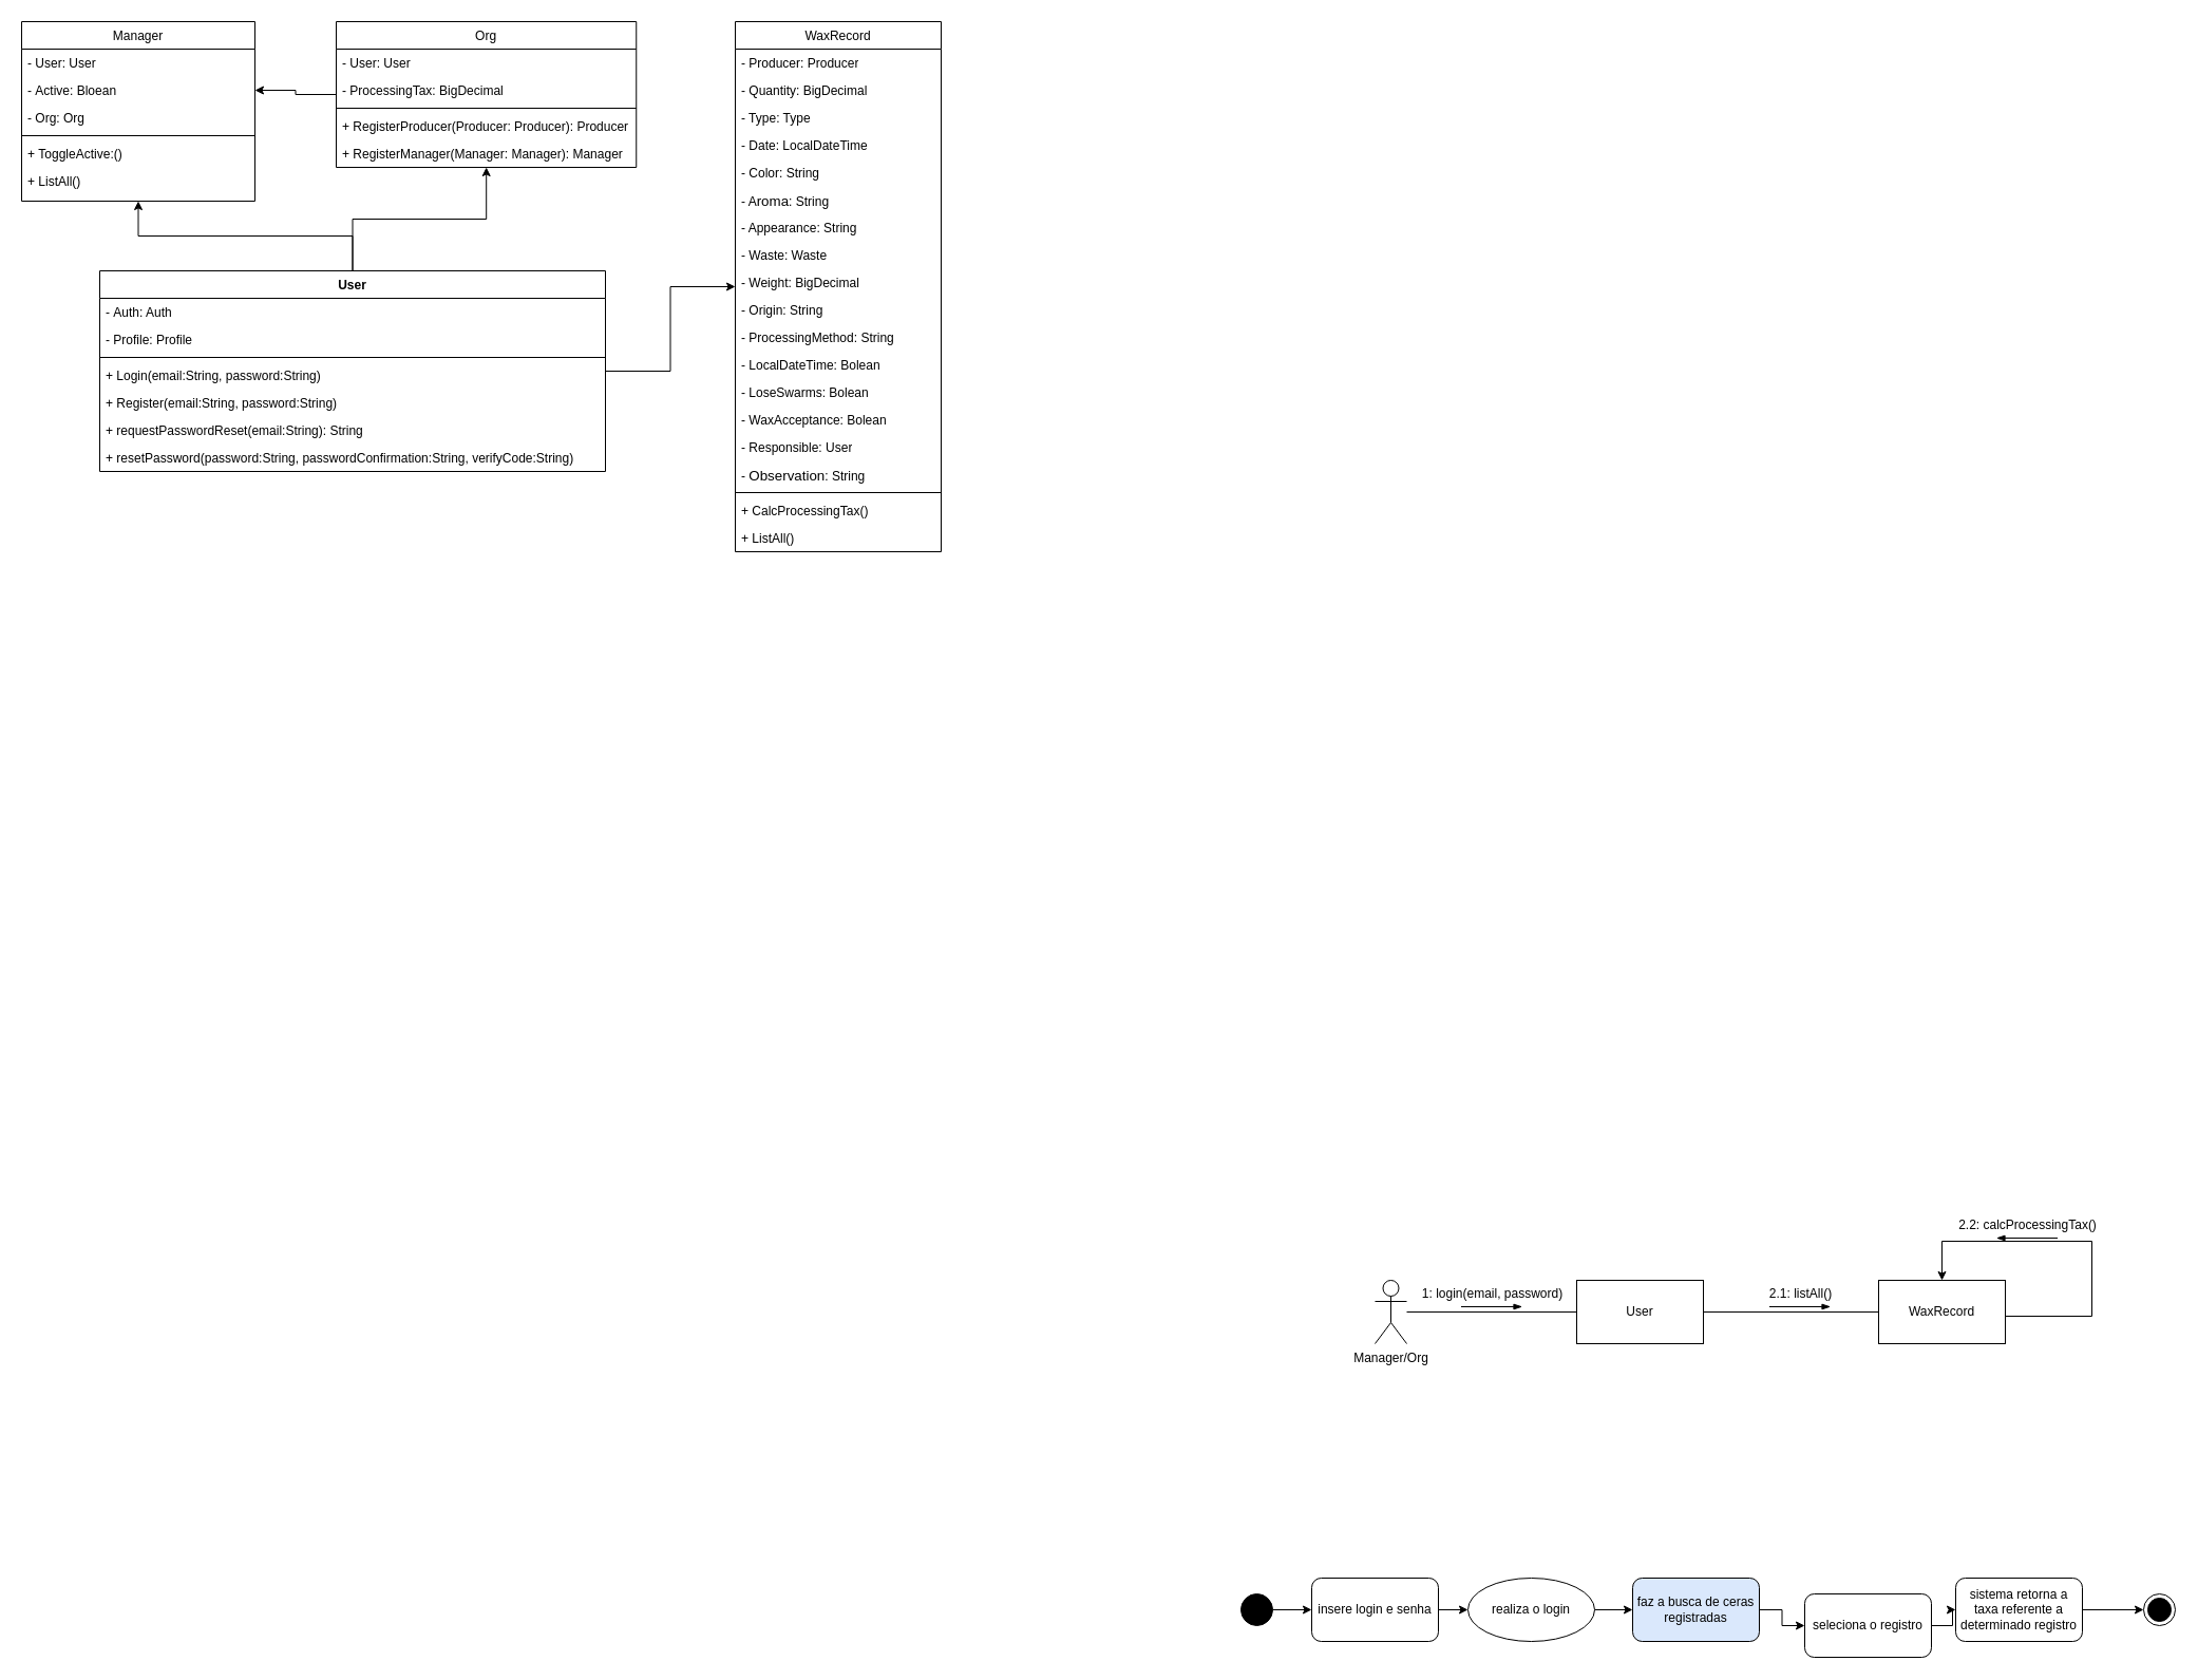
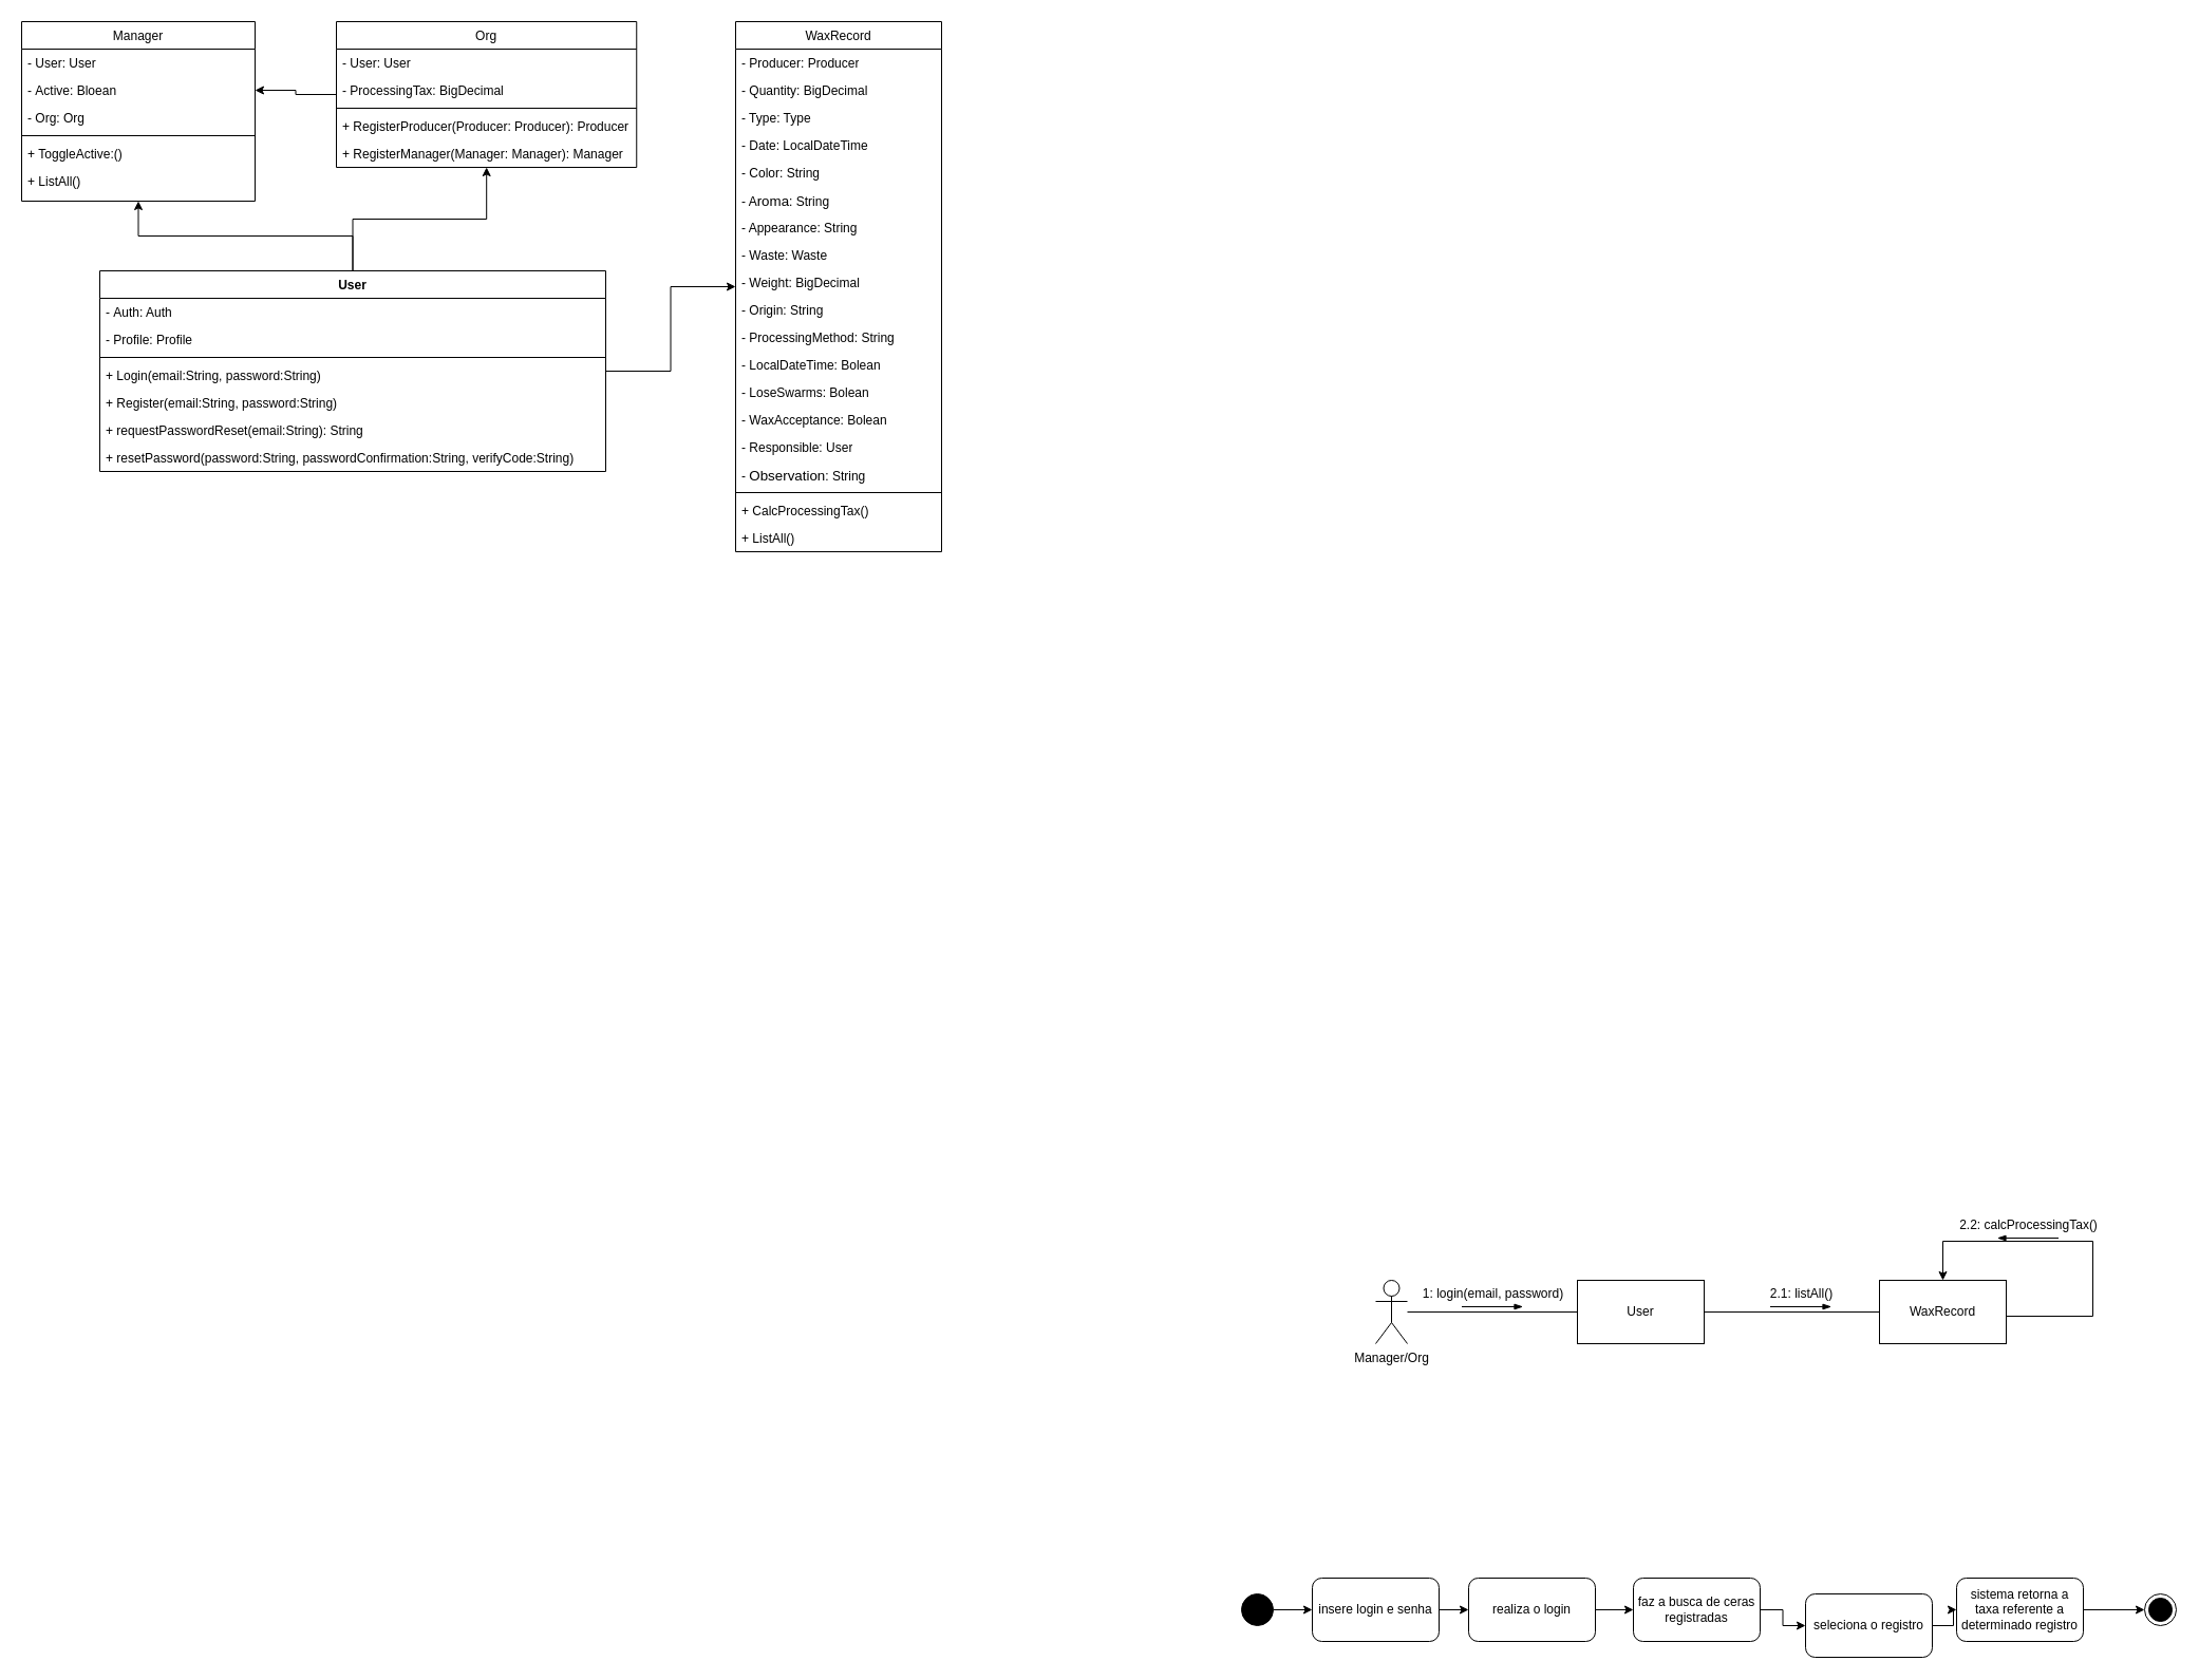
- <mxCell id="17" value="realiza o login" style="ellipse;whiteSpace=wrap;html=1;" parent="1" vertex="1"><mxGeometry x="1390" y="1494" width="120" height="60" as="geometry" /></mxCell>
+ <mxCell id="17" value="realiza o login" style="rounded=1;whiteSpace=wrap;html=1;" parent="1" vertex="1"><mxGeometry x="1390" y="1494" width="120" height="60" as="geometry" /></mxCell>
- <mxCell id="19" value="faz a busca de ceras registradas" style="rounded=1;whiteSpace=wrap;html=1;fillColor=#dae8fc;" parent="1" vertex="1"><mxGeometry x="1546" y="1494" width="120" height="60" as="geometry" /></mxCell>
+ <mxCell id="19" value="faz a busca de ceras registradas" style="rounded=1;whiteSpace=wrap;html=1;" parent="1" vertex="1"><mxGeometry x="1546" y="1494" width="120" height="60" as="geometry" /></mxCell>
